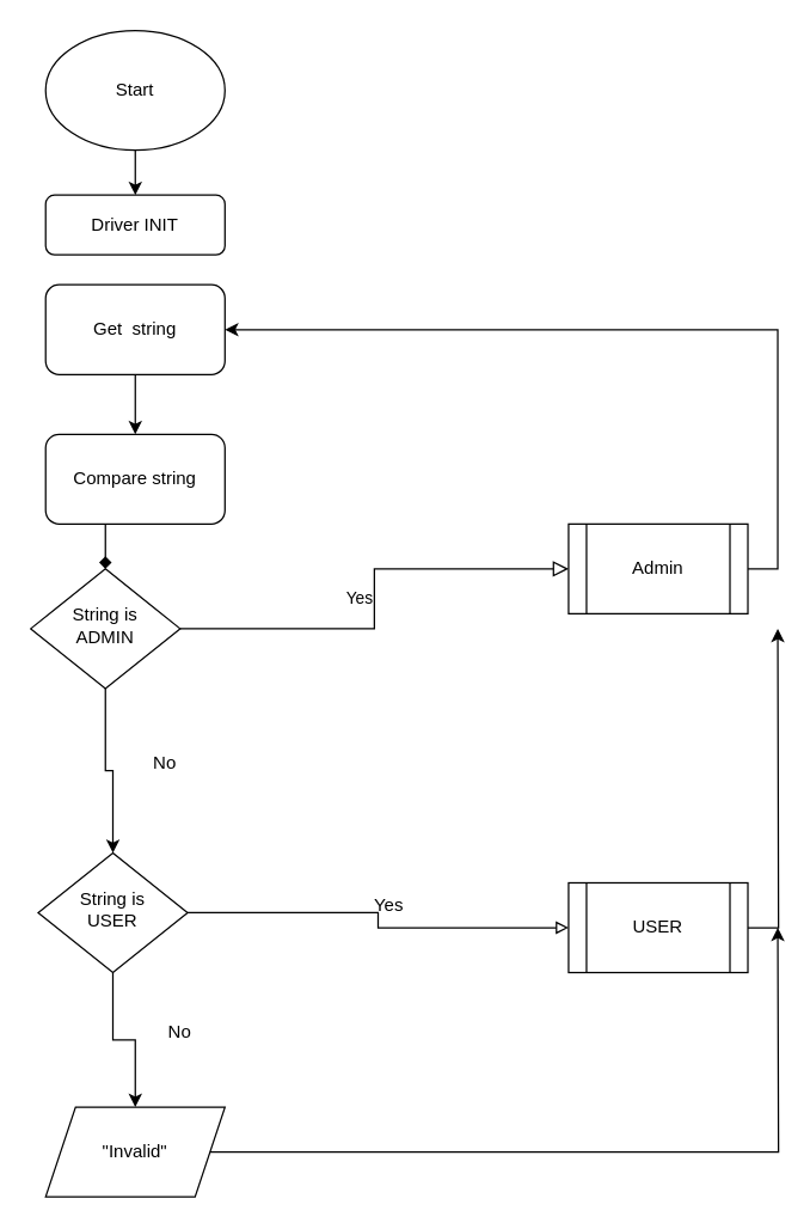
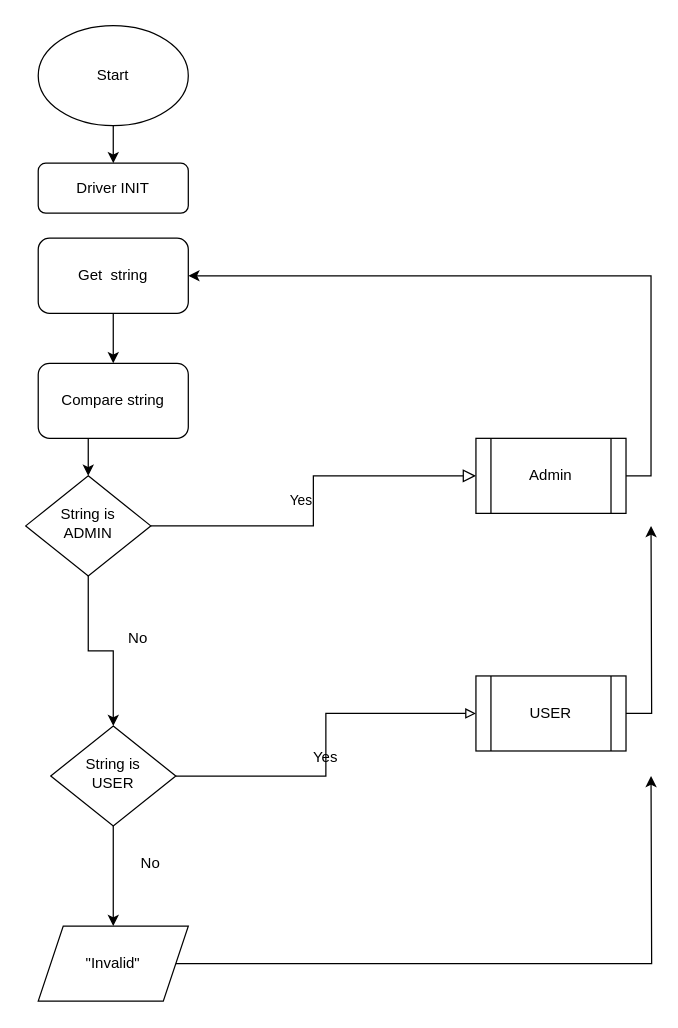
- <mxCell id="13" style="edgeStyle=orthogonalEdgeStyle;rounded=0;orthogonalLoop=1;jettySize=auto;html=1;exitX=0.5;exitY=1;exitDx=0;exitDy=0;entryX=0.5;entryY=0;entryDx=0;entryDy=0;endArrow=diamond;" edge="1" parent="1" source="14" target="8"><mxGeometry relative="1" as="geometry" /></mxCell>
+ <mxCell id="13" style="edgeStyle=orthogonalEdgeStyle;rounded=0;orthogonalLoop=1;jettySize=auto;html=1;exitX=0.5;exitY=1;exitDx=0;exitDy=0;entryX=0.5;entryY=0;entryDx=0;entryDy=0;" edge="1" parent="1" source="14" target="8"><mxGeometry relative="1" as="geometry" /></mxCell>
- <mxCell id="5" value="String is&lt;br&gt;USER" style="rhombus;whiteSpace=wrap;html=1;shadow=0;fontFamily=Helvetica;fontSize=12;align=center;strokeWidth=1;spacing=6;spacingTop=-4;" parent="1" vertex="1"><mxGeometry x="25" y="570" width="100" height="80" as="geometry" /></mxCell>
+ <mxCell id="5" value="String is&lt;br&gt;USER" style="rhombus;whiteSpace=wrap;html=1;shadow=0;fontFamily=Helvetica;fontSize=12;align=center;strokeWidth=1;spacing=6;spacingTop=-4;" parent="1" vertex="1"><mxGeometry x="40" y="580" width="100" height="80" as="geometry" /></mxCell>
- <mxCell id="18" value="USER" style="shape=process;whiteSpace=wrap;html=1;backgroundOutline=1;" vertex="1" parent="1"><mxGeometry x="380" y="590" width="120" height="60" as="geometry" /></mxCell>
+ <mxCell id="18" value="USER" style="shape=process;whiteSpace=wrap;html=1;backgroundOutline=1;" vertex="1" parent="1"><mxGeometry x="380" y="540" width="120" height="60" as="geometry" /></mxCell>
